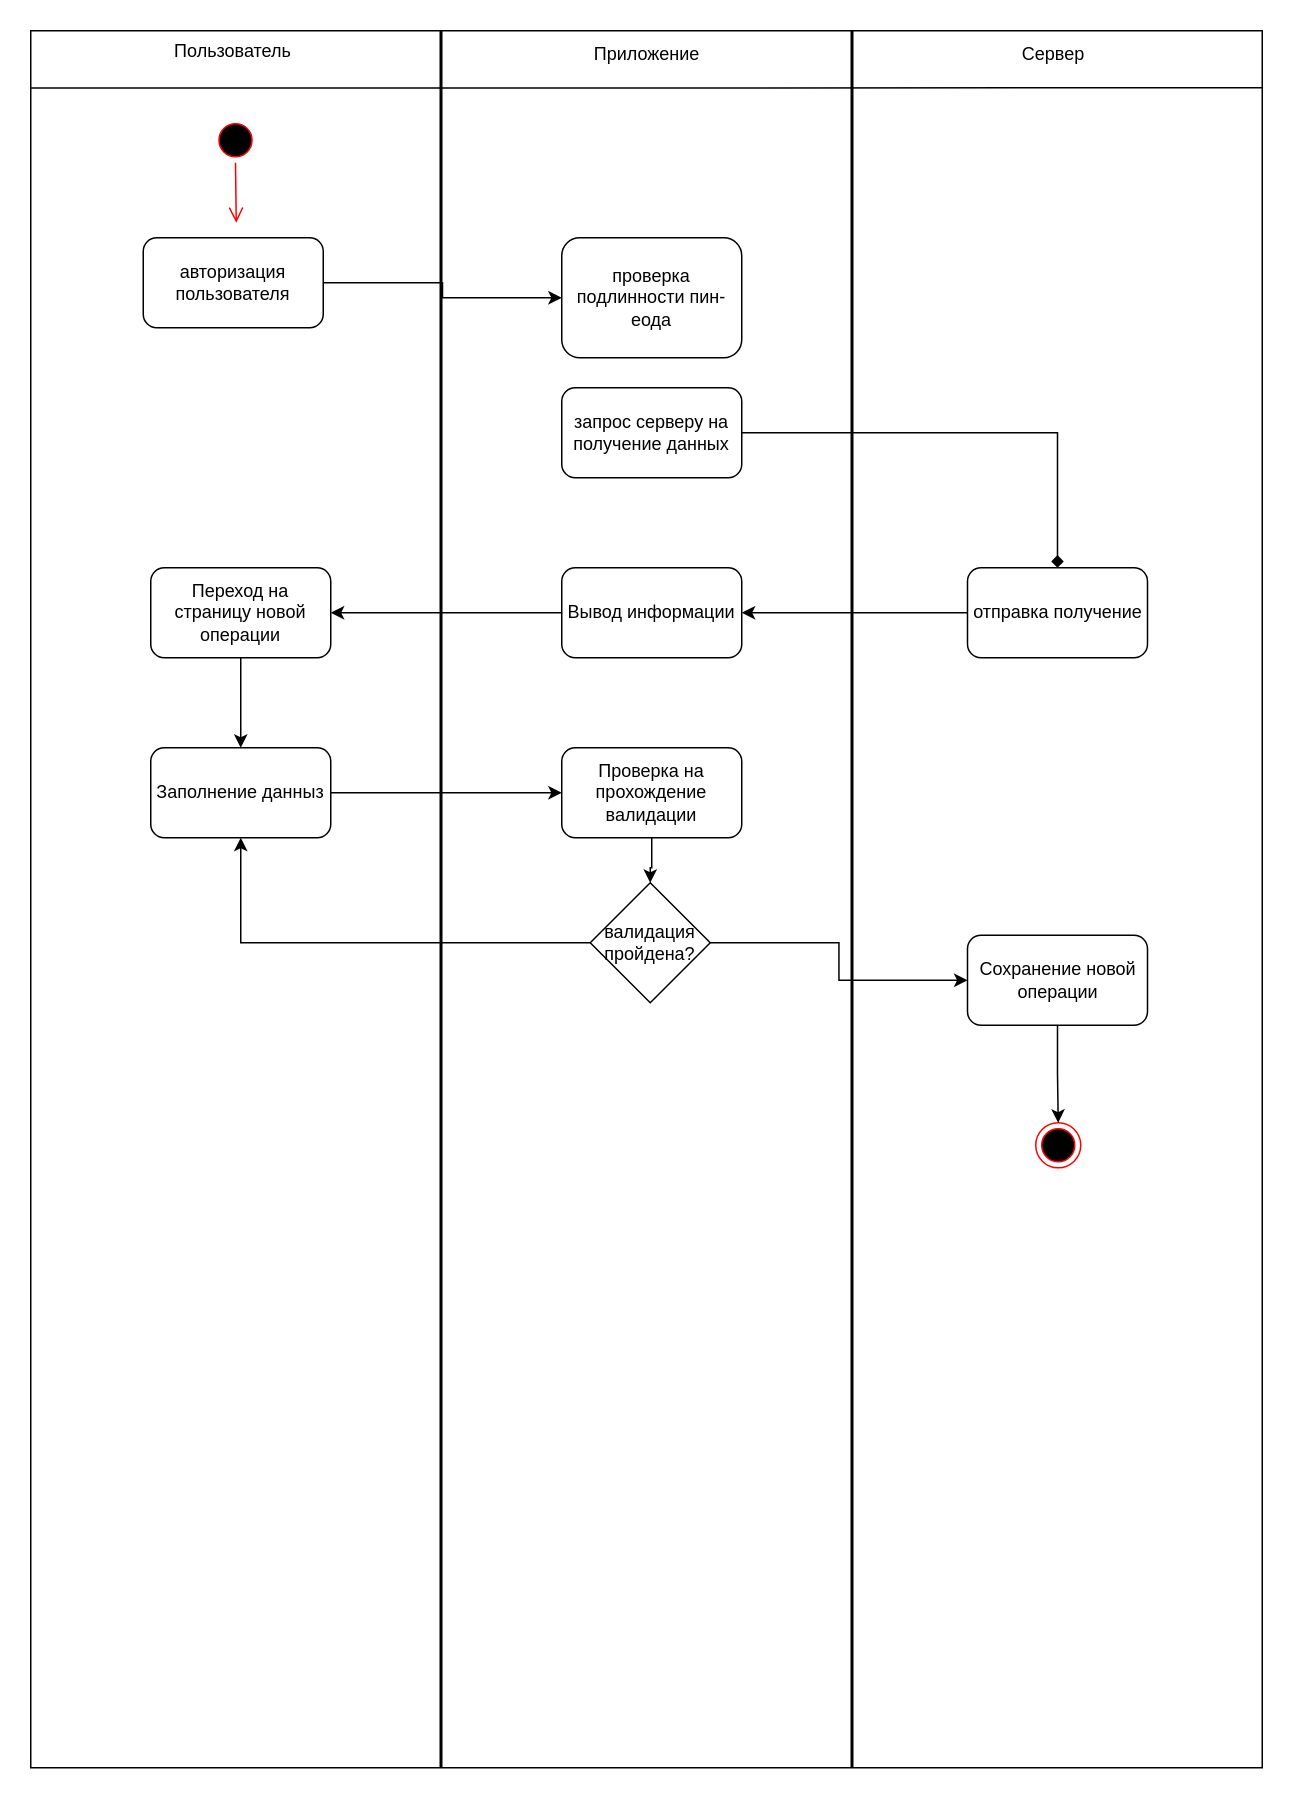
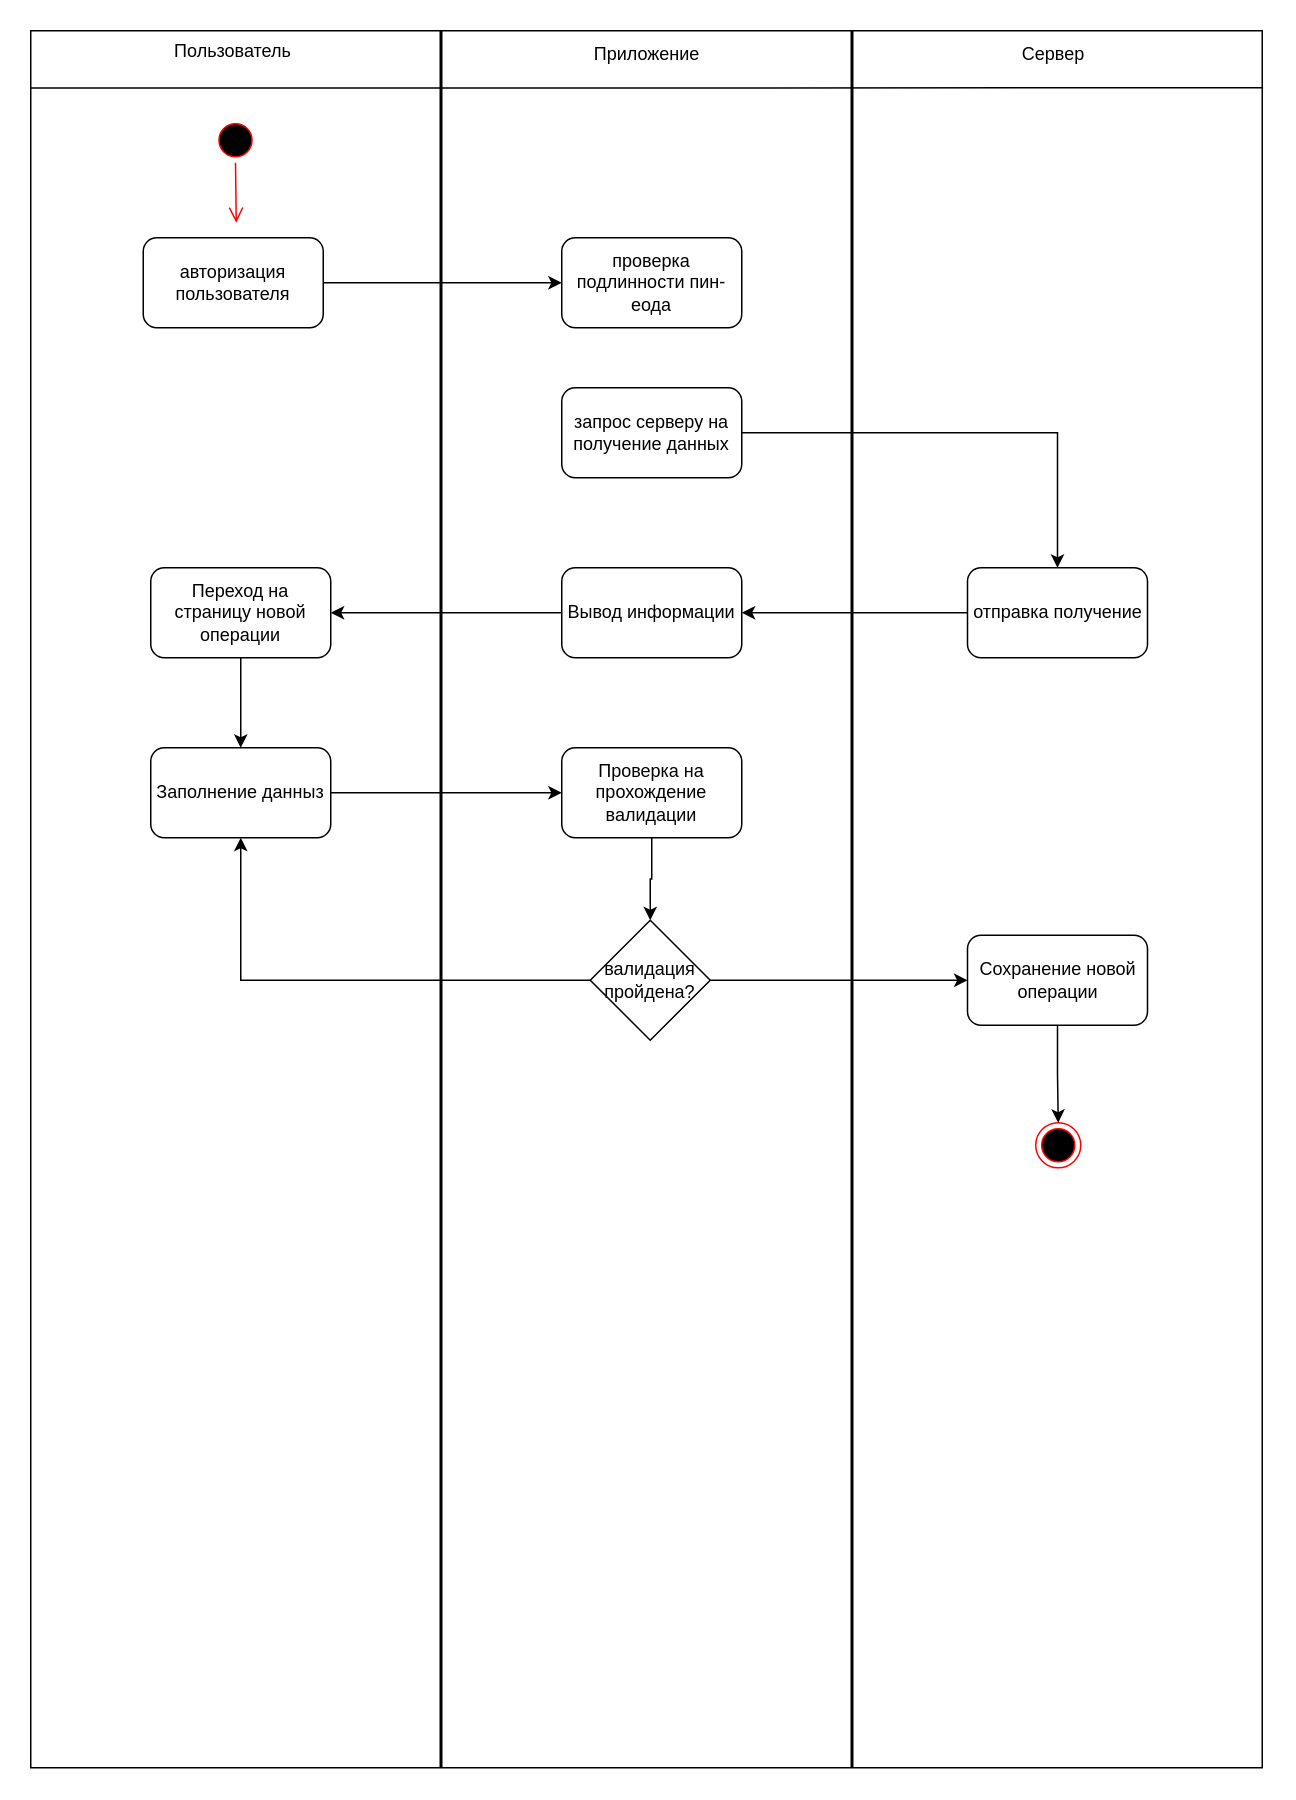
- <mxCell id="14" value="проверка подлинности пин-еода" style="rounded=1;whiteSpace=wrap;html=1;" vertex="1" parent="1"><mxGeometry x="374" y="158" width="120" height="80" as="geometry" /></mxCell>
+ <mxCell id="14" value="проверка подлинности пин-еода" style="rounded=1;whiteSpace=wrap;html=1;" vertex="1" parent="1"><mxGeometry x="374" y="158" width="120" height="60" as="geometry" /></mxCell>
- <mxCell id="15" style="edgeStyle=orthogonalEdgeStyle;rounded=0;orthogonalLoop=1;jettySize=auto;html=1;entryX=0.5;entryY=0;entryDx=0;entryDy=0;endArrow=diamond;" edge="1" parent="1" source="16" target="18"><mxGeometry relative="1" as="geometry" /></mxCell>
+ <mxCell id="15" style="edgeStyle=orthogonalEdgeStyle;rounded=0;orthogonalLoop=1;jettySize=auto;html=1;entryX=0.5;entryY=0;entryDx=0;entryDy=0;" edge="1" parent="1" source="16" target="18"><mxGeometry relative="1" as="geometry" /></mxCell>
- <mxCell id="29" value="валидация пройдена?" style="rhombus;whiteSpace=wrap;html=1;" vertex="1" parent="1"><mxGeometry x="393" y="588" width="80" height="80" as="geometry" /></mxCell>
+ <mxCell id="29" value="валидация пройдена?" style="rhombus;whiteSpace=wrap;html=1;" vertex="1" parent="1"><mxGeometry x="393" y="613" width="80" height="80" as="geometry" /></mxCell>
